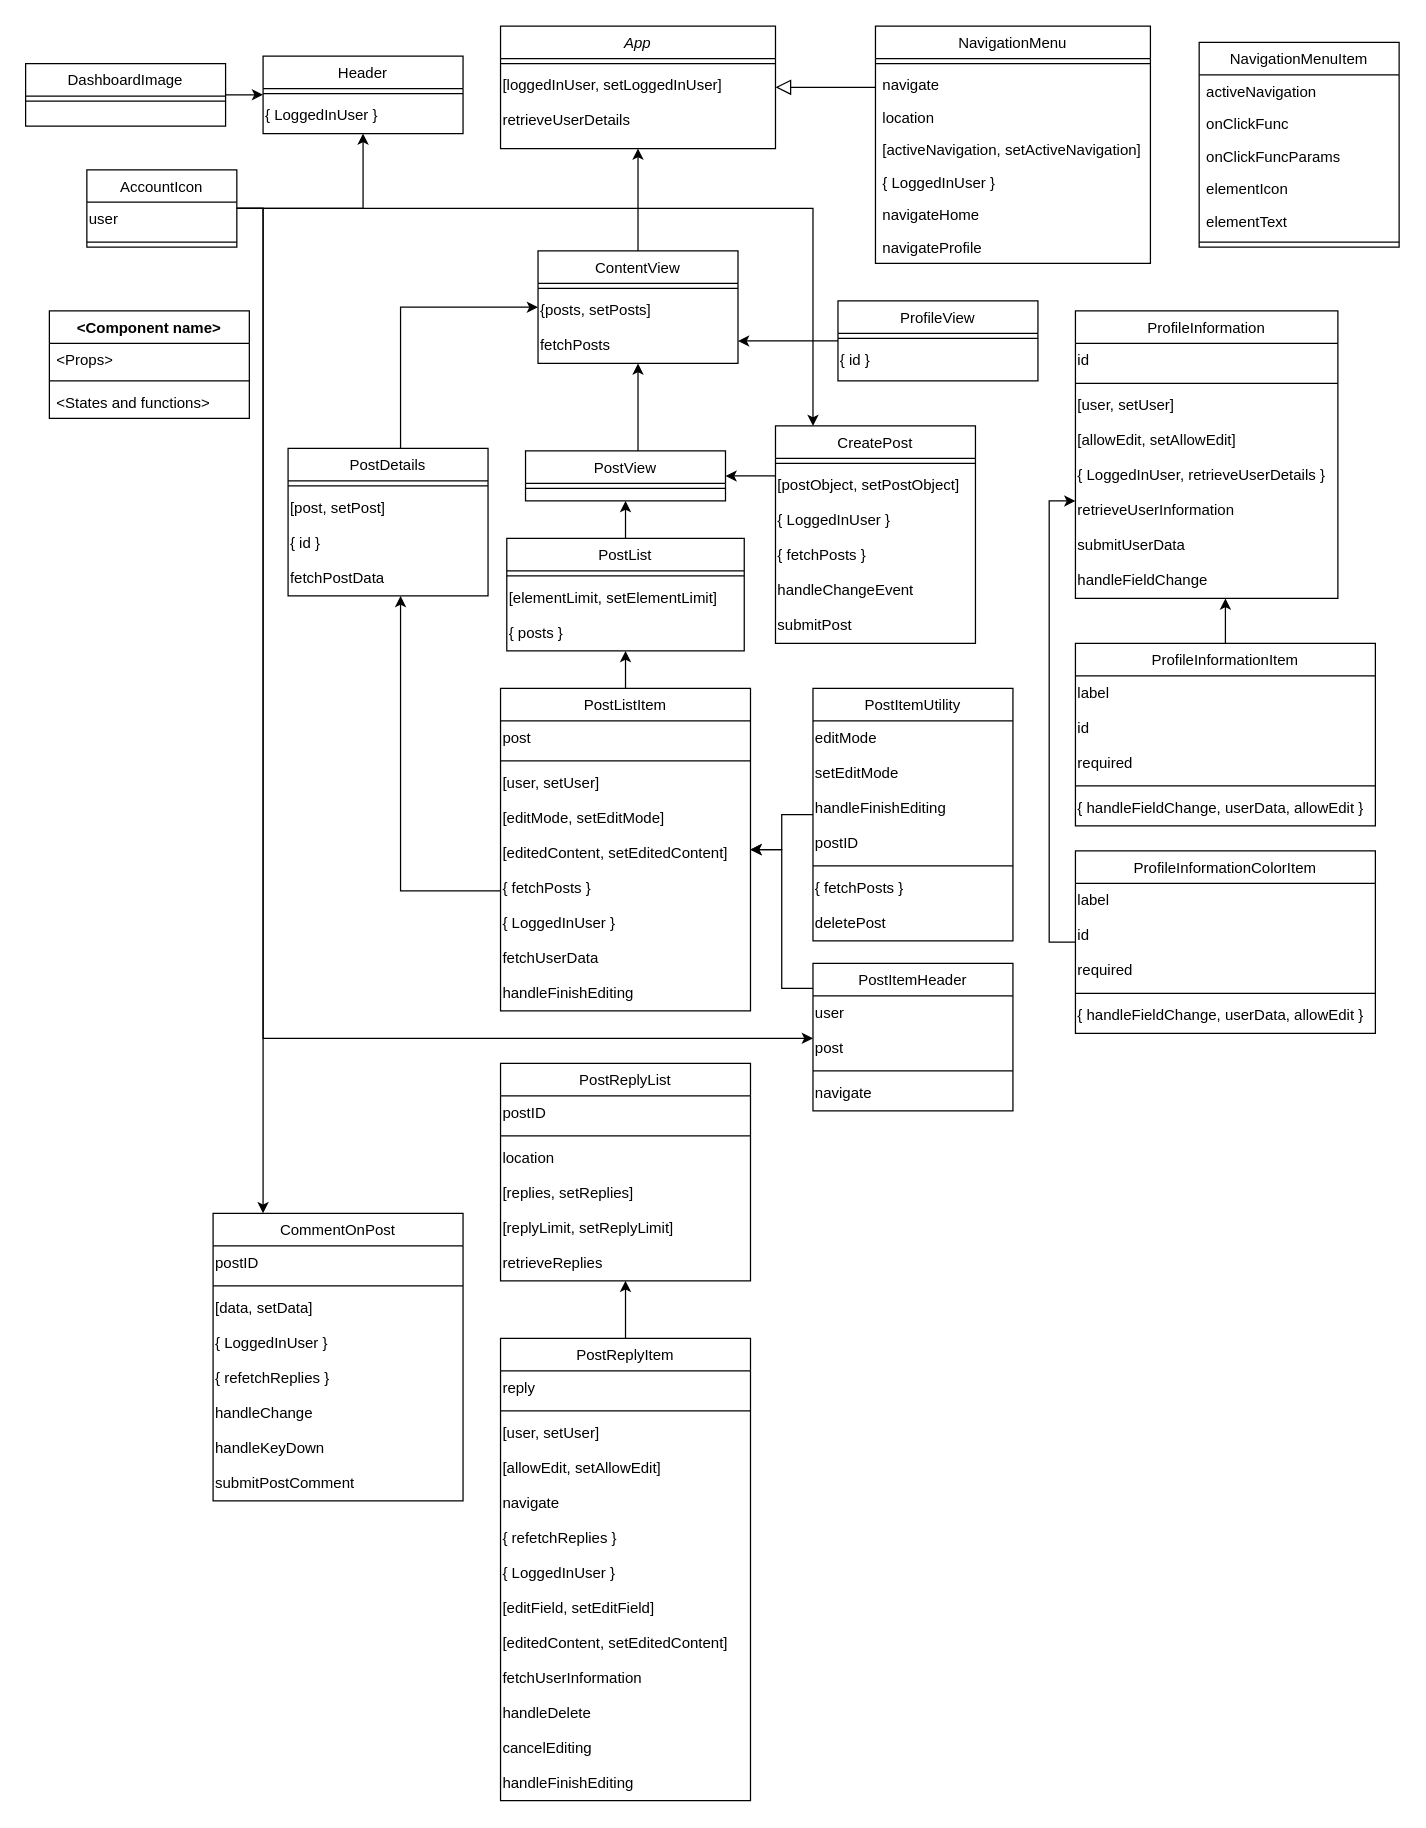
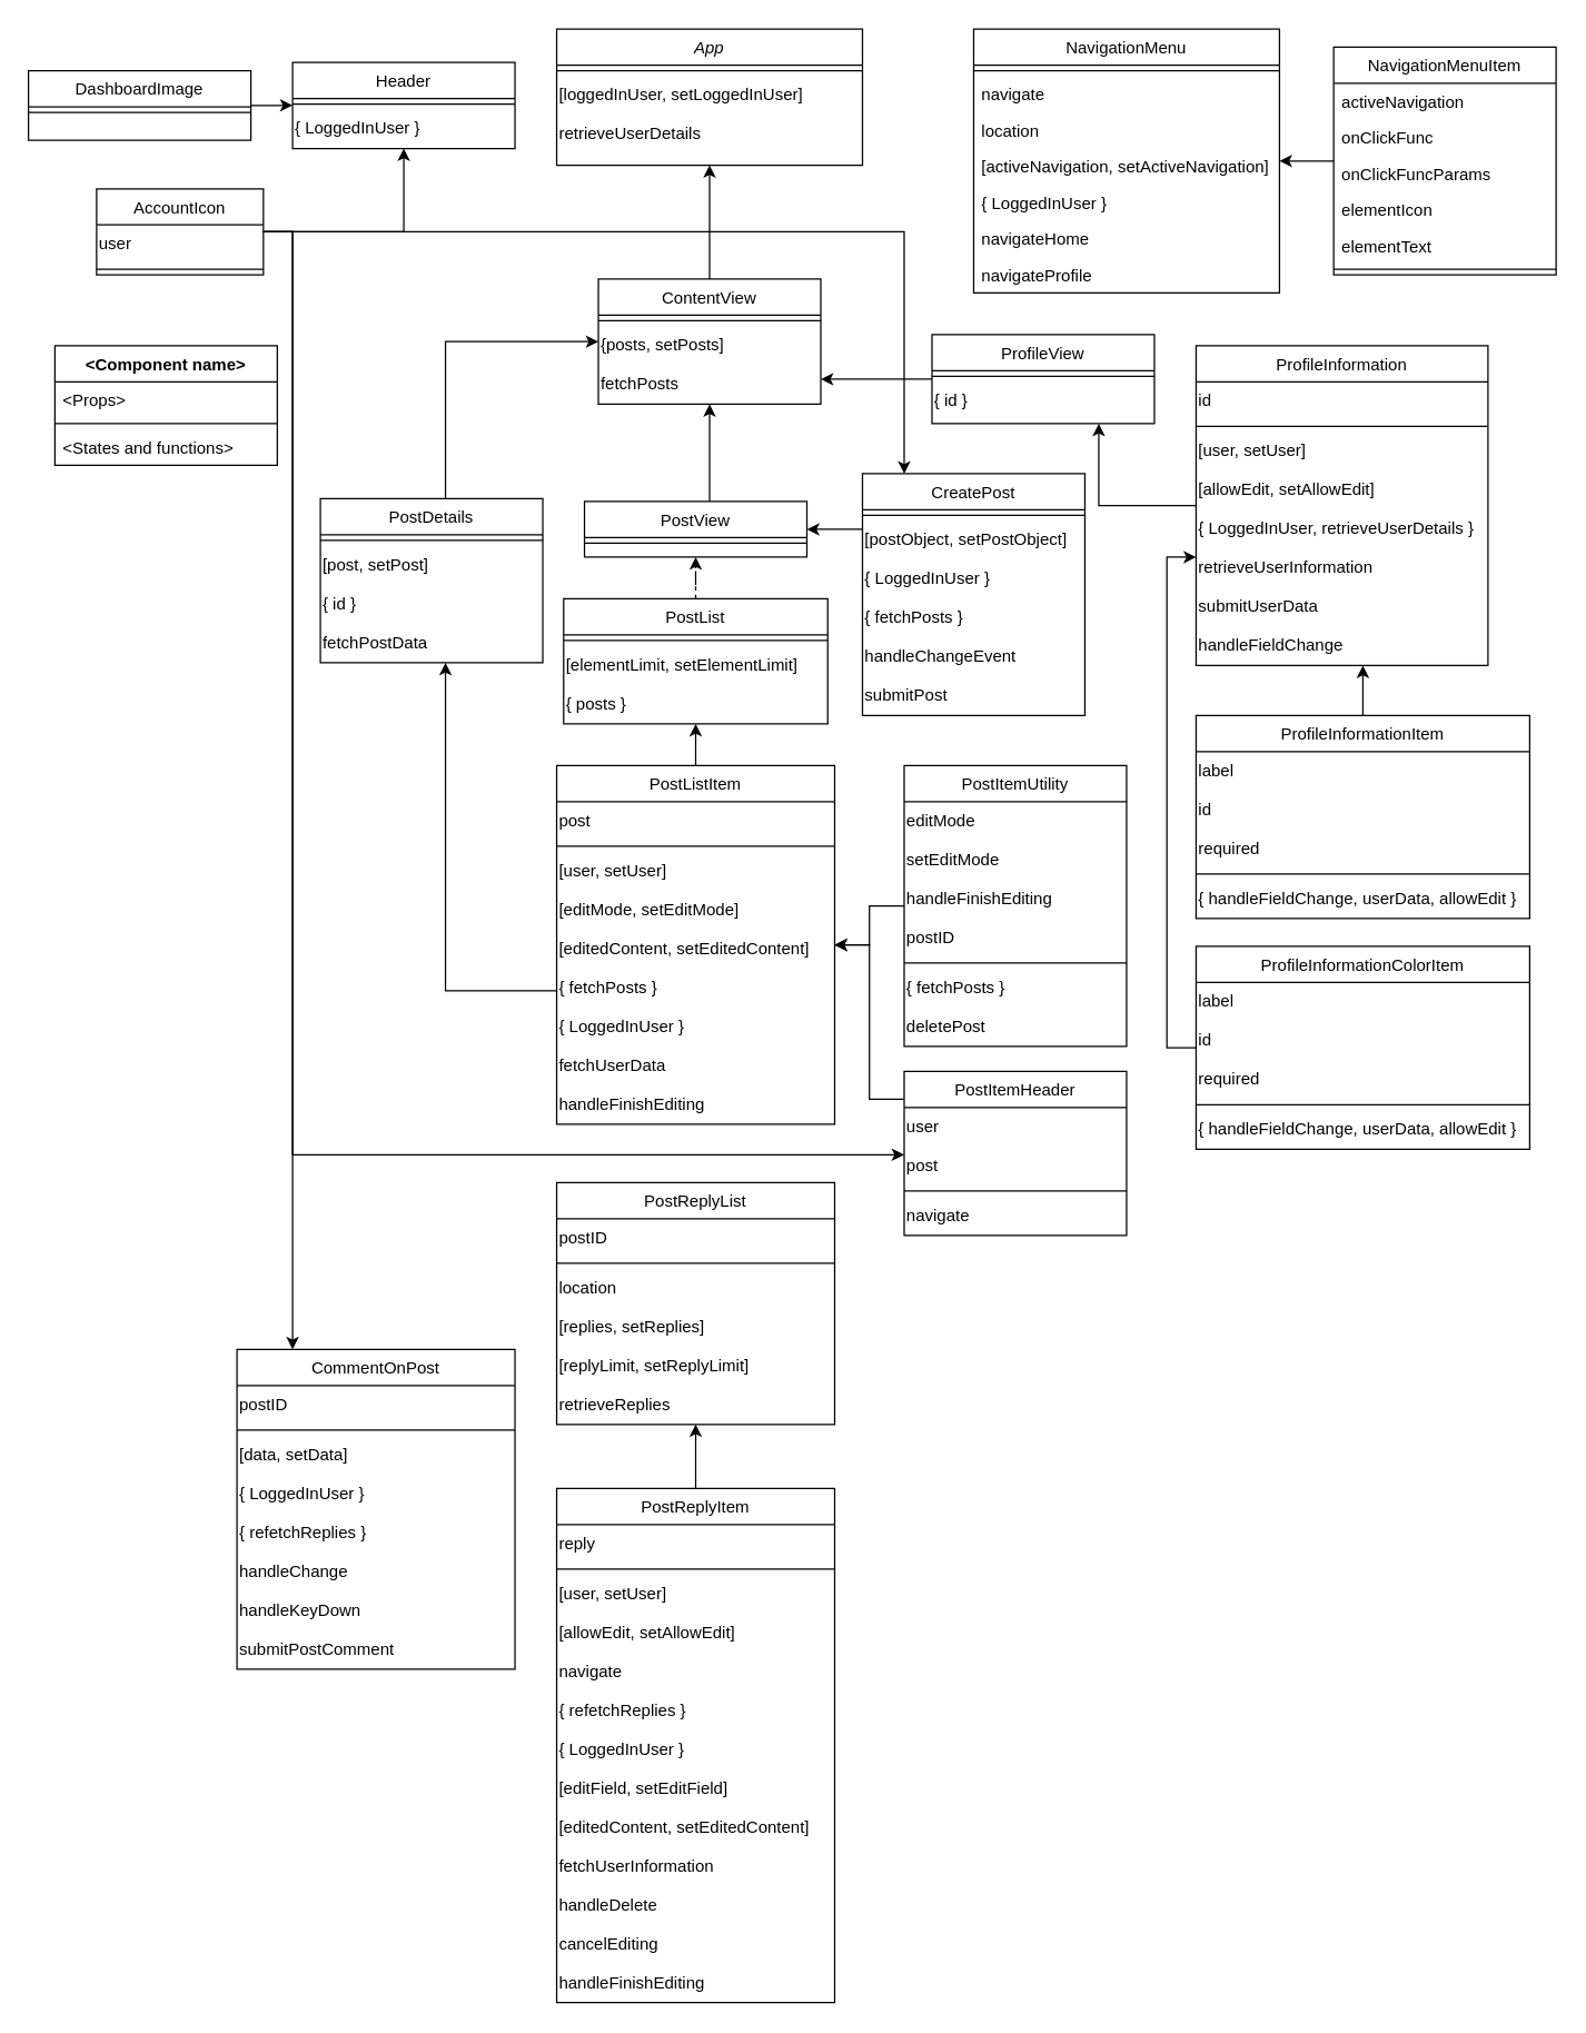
- <mxCell id="14" value="" style="endArrow=block;endSize=10;endFill=0;shadow=0;strokeWidth=1;rounded=0;edgeStyle=elbowEdgeStyle;elbow=vertical;" parent="1" source="6" target="2" edge="1"><mxGeometry width="160" relative="1" as="geometry"><mxPoint x="390" y="223" as="sourcePoint" /><mxPoint x="490" y="121" as="targetPoint" /></mxGeometry></mxCell>
+ <mxCell id="33" style="edgeStyle=orthogonalEdgeStyle;rounded=0;orthogonalLoop=1;jettySize=auto;html=1;" edge="1" parent="1" source="34" target="6"><mxGeometry relative="1" as="geometry" /></mxCell>
+ <mxCell id="70" style="edgeStyle=orthogonalEdgeStyle;rounded=0;orthogonalLoop=1;jettySize=auto;html=1;" edge="1" parent="1" source="71" target="67"><mxGeometry relative="1" as="geometry"><Array as="points"><mxPoint x="790" y="363" /></Array></mxGeometry></mxCell>
- <mxCell id="94" style="edgeStyle=orthogonalEdgeStyle;rounded=0;orthogonalLoop=1;jettySize=auto;html=1;" edge="1" parent="1" source="95" target="64"><mxGeometry relative="1" as="geometry" /></mxCell>
+ <mxCell id="94" style="edgeStyle=orthogonalEdgeStyle;rounded=0;orthogonalLoop=1;jettySize=auto;html=1;dashed=1;" edge="1" parent="1" source="95" target="64"><mxGeometry relative="1" as="geometry" /></mxCell>
